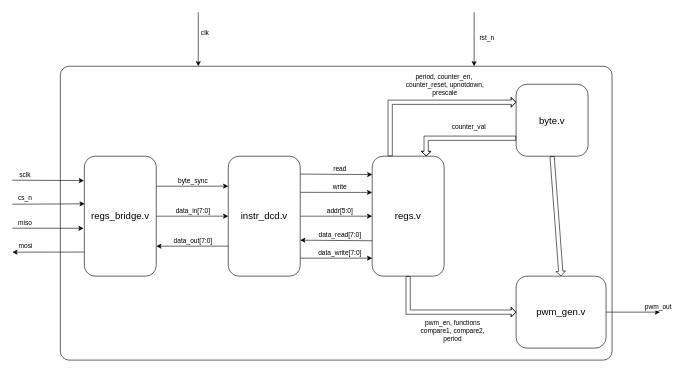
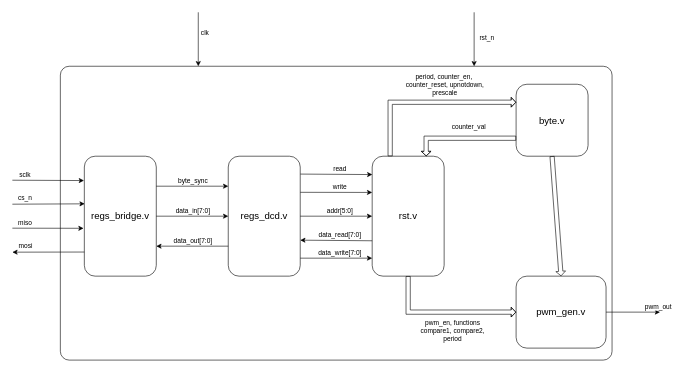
- <mxCell id="4" value="&lt;font style=&quot;font-size: 16px;&quot;&gt;instr_dcd.v&lt;/font&gt;" style="rounded=1;whiteSpace=wrap;html=1;" vertex="1" parent="1"><mxGeometry x="380" y="260" width="120" height="200" as="geometry" /></mxCell>
+ <mxCell id="4" value="&lt;font style=&quot;font-size: 16px;&quot;&gt;regs_dcd.v&lt;/font&gt;" style="rounded=1;whiteSpace=wrap;html=1;" vertex="1" parent="1"><mxGeometry x="380" y="260" width="120" height="200" as="geometry" /></mxCell>
- <mxCell id="5" value="&lt;font style=&quot;font-size: 16px;&quot;&gt;regs.v&lt;/font&gt;" style="rounded=1;whiteSpace=wrap;html=1;" vertex="1" parent="1"><mxGeometry x="620" y="260" width="120" height="200" as="geometry" /></mxCell>
+ <mxCell id="5" value="&lt;font style=&quot;font-size: 16px;&quot;&gt;rst.v&lt;/font&gt;" style="rounded=1;whiteSpace=wrap;html=1;" vertex="1" parent="1"><mxGeometry x="620" y="260" width="120" height="200" as="geometry" /></mxCell>
